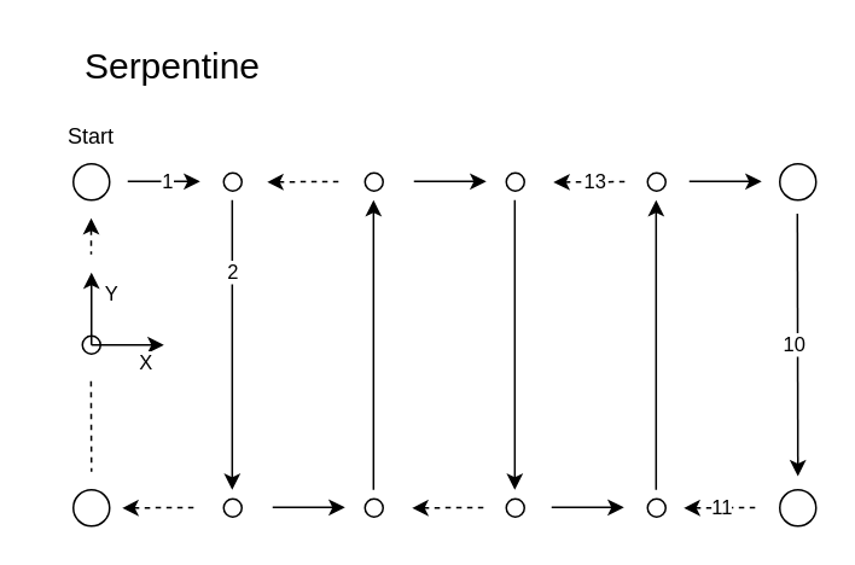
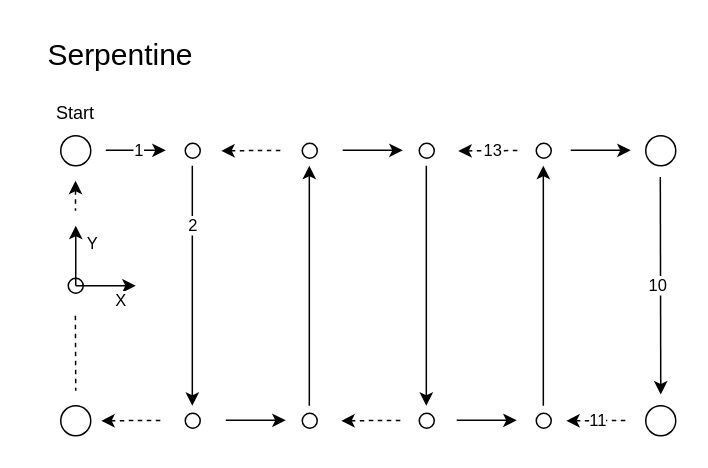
- <mxCell id="24" value="Serpentine" style="text;html=1;strokeColor=none;fillColor=none;align=center;verticalAlign=middle;whiteSpace=wrap;rounded=0;fontSize=20;" vertex="1" parent="1"><mxGeometry x="35" y="20" width="120" height="30" as="geometry" /></mxCell>
+ <mxCell id="24" value="Serpentine" style="text;html=1;strokeColor=none;fillColor=none;align=center;verticalAlign=middle;whiteSpace=wrap;rounded=0;fontSize=20;" vertex="1" parent="1"><mxGeometry x="20" y="20" width="120" height="30" as="geometry" /></mxCell>
